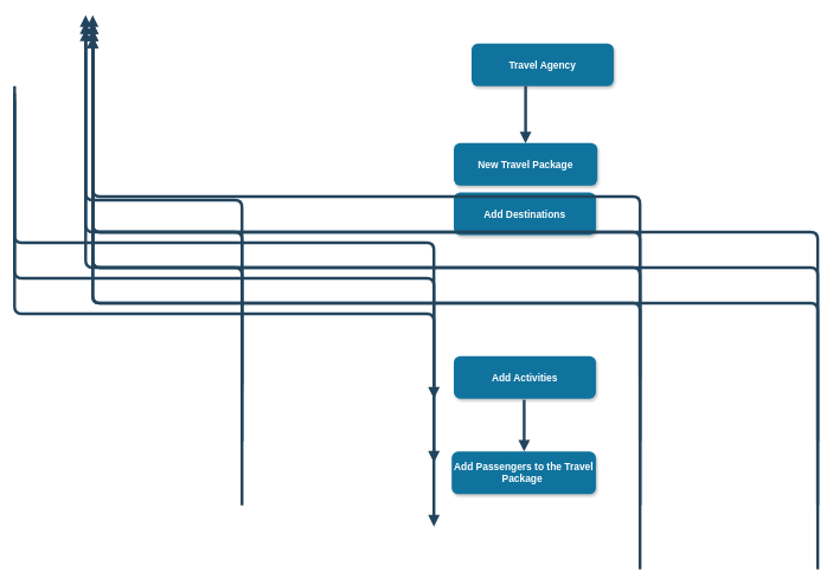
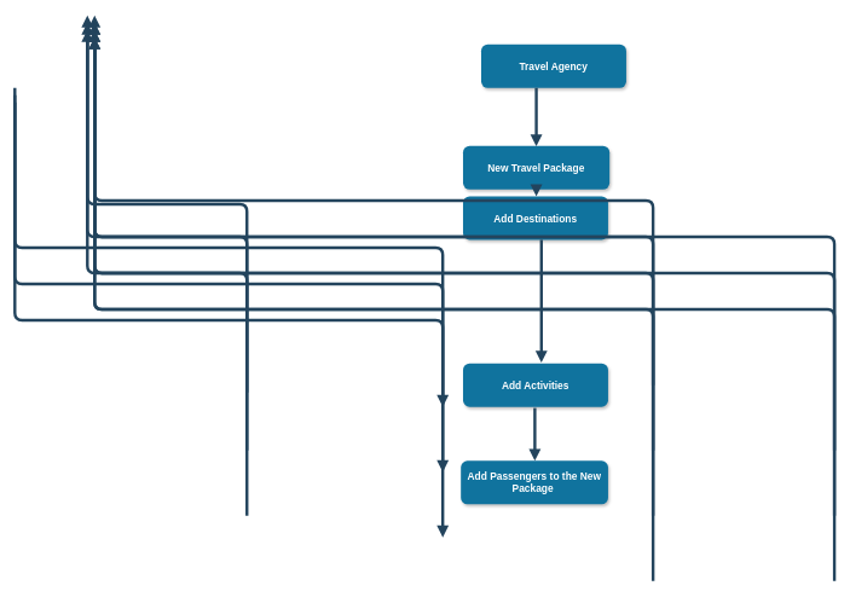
+ <mxCell id="8" value="" style="edgeStyle=elbowEdgeStyle;elbow=vertical;strokeWidth=4;endArrow=block;endFill=1;fontStyle=1;strokeColor=#23445D;" parent="1" source="3" target="4" edge="1"><mxGeometry x="22" y="165.5" width="100" height="100" as="geometry"><mxPoint x="-20" y="120.5" as="sourcePoint" /><mxPoint x="80" y="20.5" as="targetPoint" /><Array as="points"><mxPoint x="739" y="303" /></Array></mxGeometry></mxCell>
+ <mxCell id="12" value="" style="edgeStyle=elbowEdgeStyle;elbow=vertical;strokeWidth=4;endArrow=block;endFill=1;fontStyle=1;strokeColor=#23445D;entryX=0.54;entryY=-0.017;entryDx=0;entryDy=0;entryPerimeter=0;exitX=0.54;exitY=1;exitDx=0;exitDy=0;exitPerimeter=0;" parent="1" source="4" target="5" edge="1"><mxGeometry x="62" y="195.5" width="100" height="100" as="geometry"><mxPoint x="738" y="415" as="sourcePoint" /><mxPoint x="120" y="50.5" as="targetPoint" /><Array as="points"><mxPoint x="658" y="465" /><mxPoint x="728" y="615" /><mxPoint x="728" y="565" /><mxPoint x="728" y="405" /></Array></mxGeometry></mxCell>
- <mxCell id="6" value="Add Passengers to the Travel Package &lt;br&gt;" style="rounded=1;fillColor=#10739E;strokeColor=none;shadow=1;gradientColor=none;fontStyle=1;fontColor=#FFFFFF;fontSize=14;align=center;whiteSpace=wrap;html=1;" parent="1" vertex="1"><mxGeometry x="635" y="635" width="203" height="60" as="geometry" /></mxCell>
+ <mxCell id="6" value="Add Passengers to the New Package &lt;br&gt;" style="rounded=1;fillColor=#10739E;strokeColor=none;shadow=1;gradientColor=none;fontStyle=1;fontColor=#FFFFFF;fontSize=14;align=center;whiteSpace=wrap;html=1;" parent="1" vertex="1"><mxGeometry x="635" y="635" width="203" height="60" as="geometry" /></mxCell>
